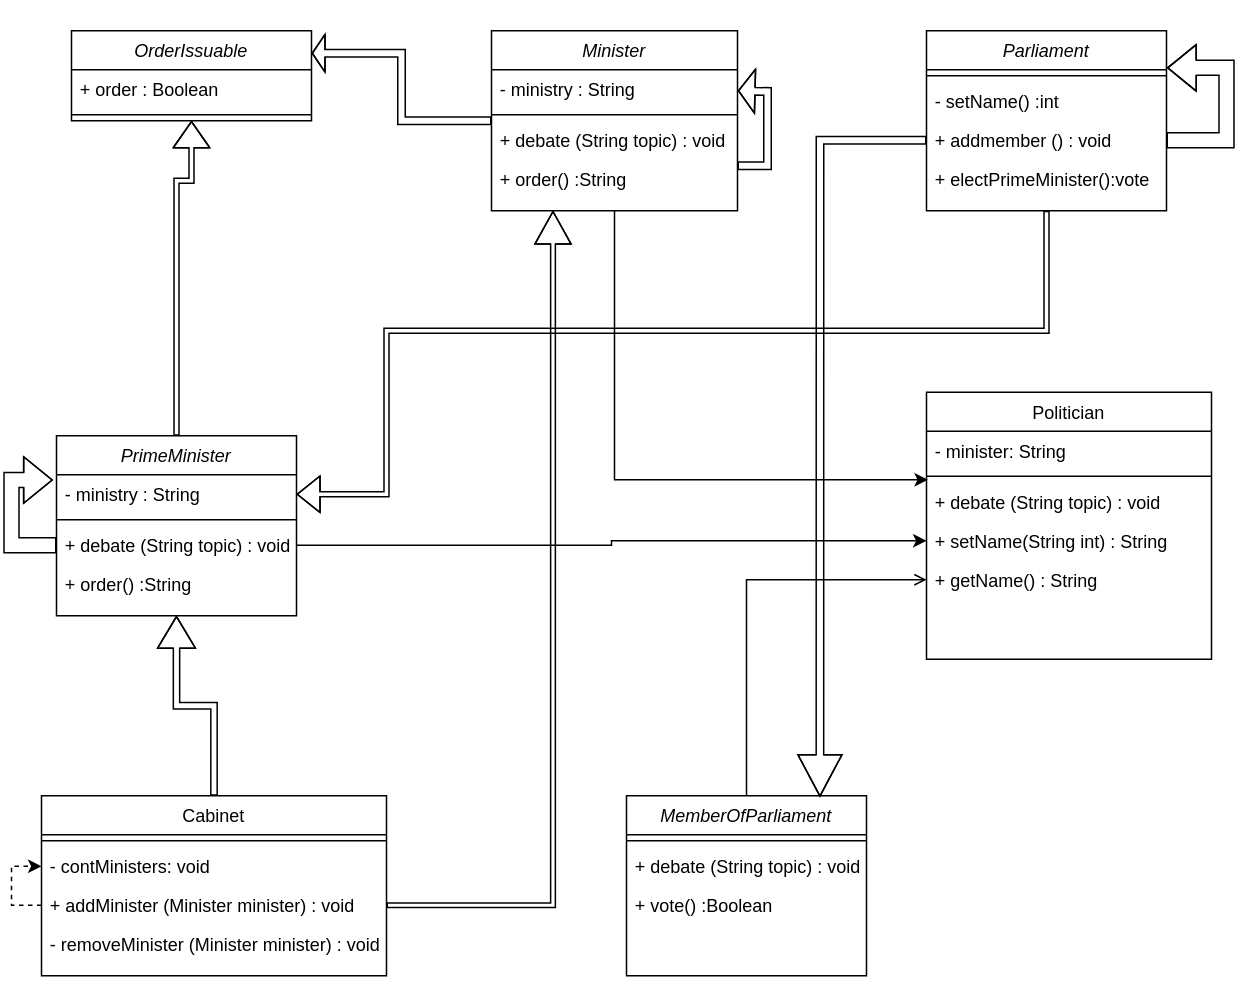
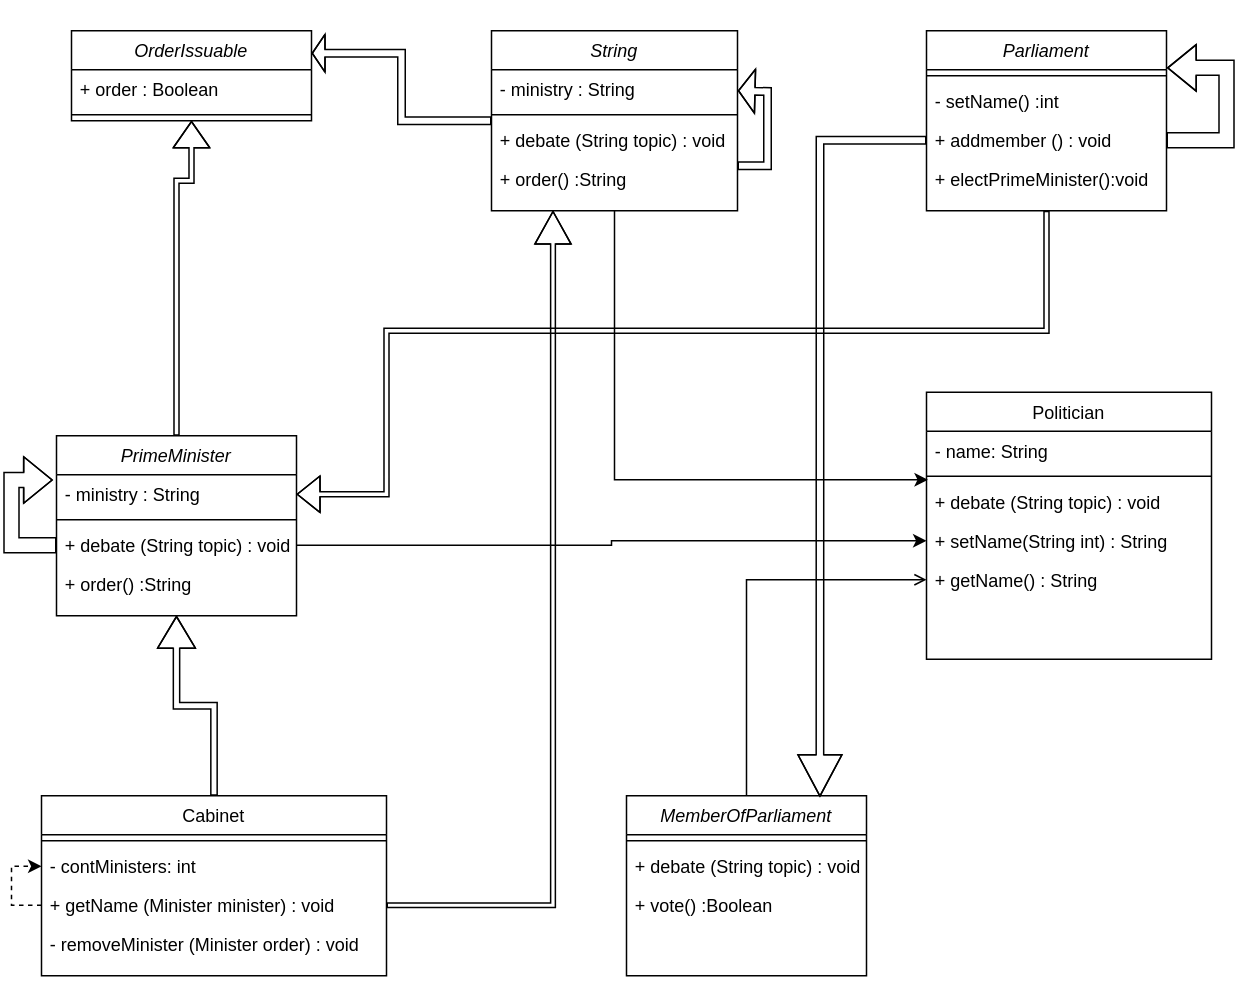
- <mxCell id="29" value="Minister" style="swimlane;fontStyle=2;align=center;verticalAlign=top;childLayout=stackLayout;horizontal=1;startSize=26;horizontalStack=0;resizeParent=1;resizeLast=0;collapsible=1;marginBottom=0;rounded=0;shadow=0;strokeWidth=1;" vertex="1" parent="1"><mxGeometry x="320" y="20" width="164" height="120" as="geometry"><mxRectangle x="230" y="140" width="160" height="26" as="alternateBounds" /></mxGeometry></mxCell>
+ <mxCell id="29" value="String" style="swimlane;fontStyle=2;align=center;verticalAlign=top;childLayout=stackLayout;horizontal=1;startSize=26;horizontalStack=0;resizeParent=1;resizeLast=0;collapsible=1;marginBottom=0;rounded=0;shadow=0;strokeWidth=1;" vertex="1" parent="1"><mxGeometry x="320" y="20" width="164" height="120" as="geometry"><mxRectangle x="230" y="140" width="160" height="26" as="alternateBounds" /></mxGeometry></mxCell>
- <mxCell id="7" value="+ electPrimeMinister():vote " style="text;align=left;verticalAlign=top;spacingLeft=4;spacingRight=4;overflow=hidden;rotatable=0;points=[[0,0.5],[1,0.5]];portConstraint=eastwest;" vertex="1" parent="2"><mxGeometry y="86" width="160" height="26" as="geometry" /></mxCell>
+ <mxCell id="7" value="+ electPrimeMinister():void " style="text;align=left;verticalAlign=top;spacingLeft=4;spacingRight=4;overflow=hidden;rotatable=0;points=[[0,0.5],[1,0.5]];portConstraint=eastwest;" vertex="1" parent="2"><mxGeometry y="86" width="160" height="26" as="geometry" /></mxCell>
- <mxCell id="9" value="- minister: String" style="text;align=left;verticalAlign=top;spacingLeft=4;spacingRight=4;overflow=hidden;rotatable=0;points=[[0,0.5],[1,0.5]];portConstraint=eastwest;" vertex="1" parent="8"><mxGeometry y="26" width="190" height="26" as="geometry" /></mxCell>
+ <mxCell id="9" value="- name: String" style="text;align=left;verticalAlign=top;spacingLeft=4;spacingRight=4;overflow=hidden;rotatable=0;points=[[0,0.5],[1,0.5]];portConstraint=eastwest;" vertex="1" parent="8"><mxGeometry y="26" width="190" height="26" as="geometry" /></mxCell>
- <mxCell id="17" value="- contMinisters: void" style="text;align=left;verticalAlign=top;spacingLeft=4;spacingRight=4;overflow=hidden;rotatable=0;points=[[0,0.5],[1,0.5]];portConstraint=eastwest;" vertex="1" parent="15"><mxGeometry y="34" width="230" height="26" as="geometry" /></mxCell>
+ <mxCell id="17" value="- contMinisters: int" style="text;align=left;verticalAlign=top;spacingLeft=4;spacingRight=4;overflow=hidden;rotatable=0;points=[[0,0.5],[1,0.5]];portConstraint=eastwest;" vertex="1" parent="15"><mxGeometry y="34" width="230" height="26" as="geometry" /></mxCell>
- <mxCell id="19" value="+ addMinister (Minister minister) : void" style="text;align=left;verticalAlign=top;spacingLeft=4;spacingRight=4;overflow=hidden;rotatable=0;points=[[0,0.5],[1,0.5]];portConstraint=eastwest;" vertex="1" parent="15"><mxGeometry y="60" width="230" height="26" as="geometry" /></mxCell>
+ <mxCell id="19" value="+ getName (Minister minister) : void" style="text;align=left;verticalAlign=top;spacingLeft=4;spacingRight=4;overflow=hidden;rotatable=0;points=[[0,0.5],[1,0.5]];portConstraint=eastwest;" vertex="1" parent="15"><mxGeometry y="60" width="230" height="26" as="geometry" /></mxCell>
- <mxCell id="20" value="- removeMinister (Minister minister) : void" style="text;align=left;verticalAlign=top;spacingLeft=4;spacingRight=4;overflow=hidden;rotatable=0;points=[[0,0.5],[1,0.5]];portConstraint=eastwest;" vertex="1" parent="15"><mxGeometry y="86" width="230" height="26" as="geometry" /></mxCell>
+ <mxCell id="20" value="- removeMinister (Minister order) : void" style="text;align=left;verticalAlign=top;spacingLeft=4;spacingRight=4;overflow=hidden;rotatable=0;points=[[0,0.5],[1,0.5]];portConstraint=eastwest;" vertex="1" parent="15"><mxGeometry y="86" width="230" height="26" as="geometry" /></mxCell>
